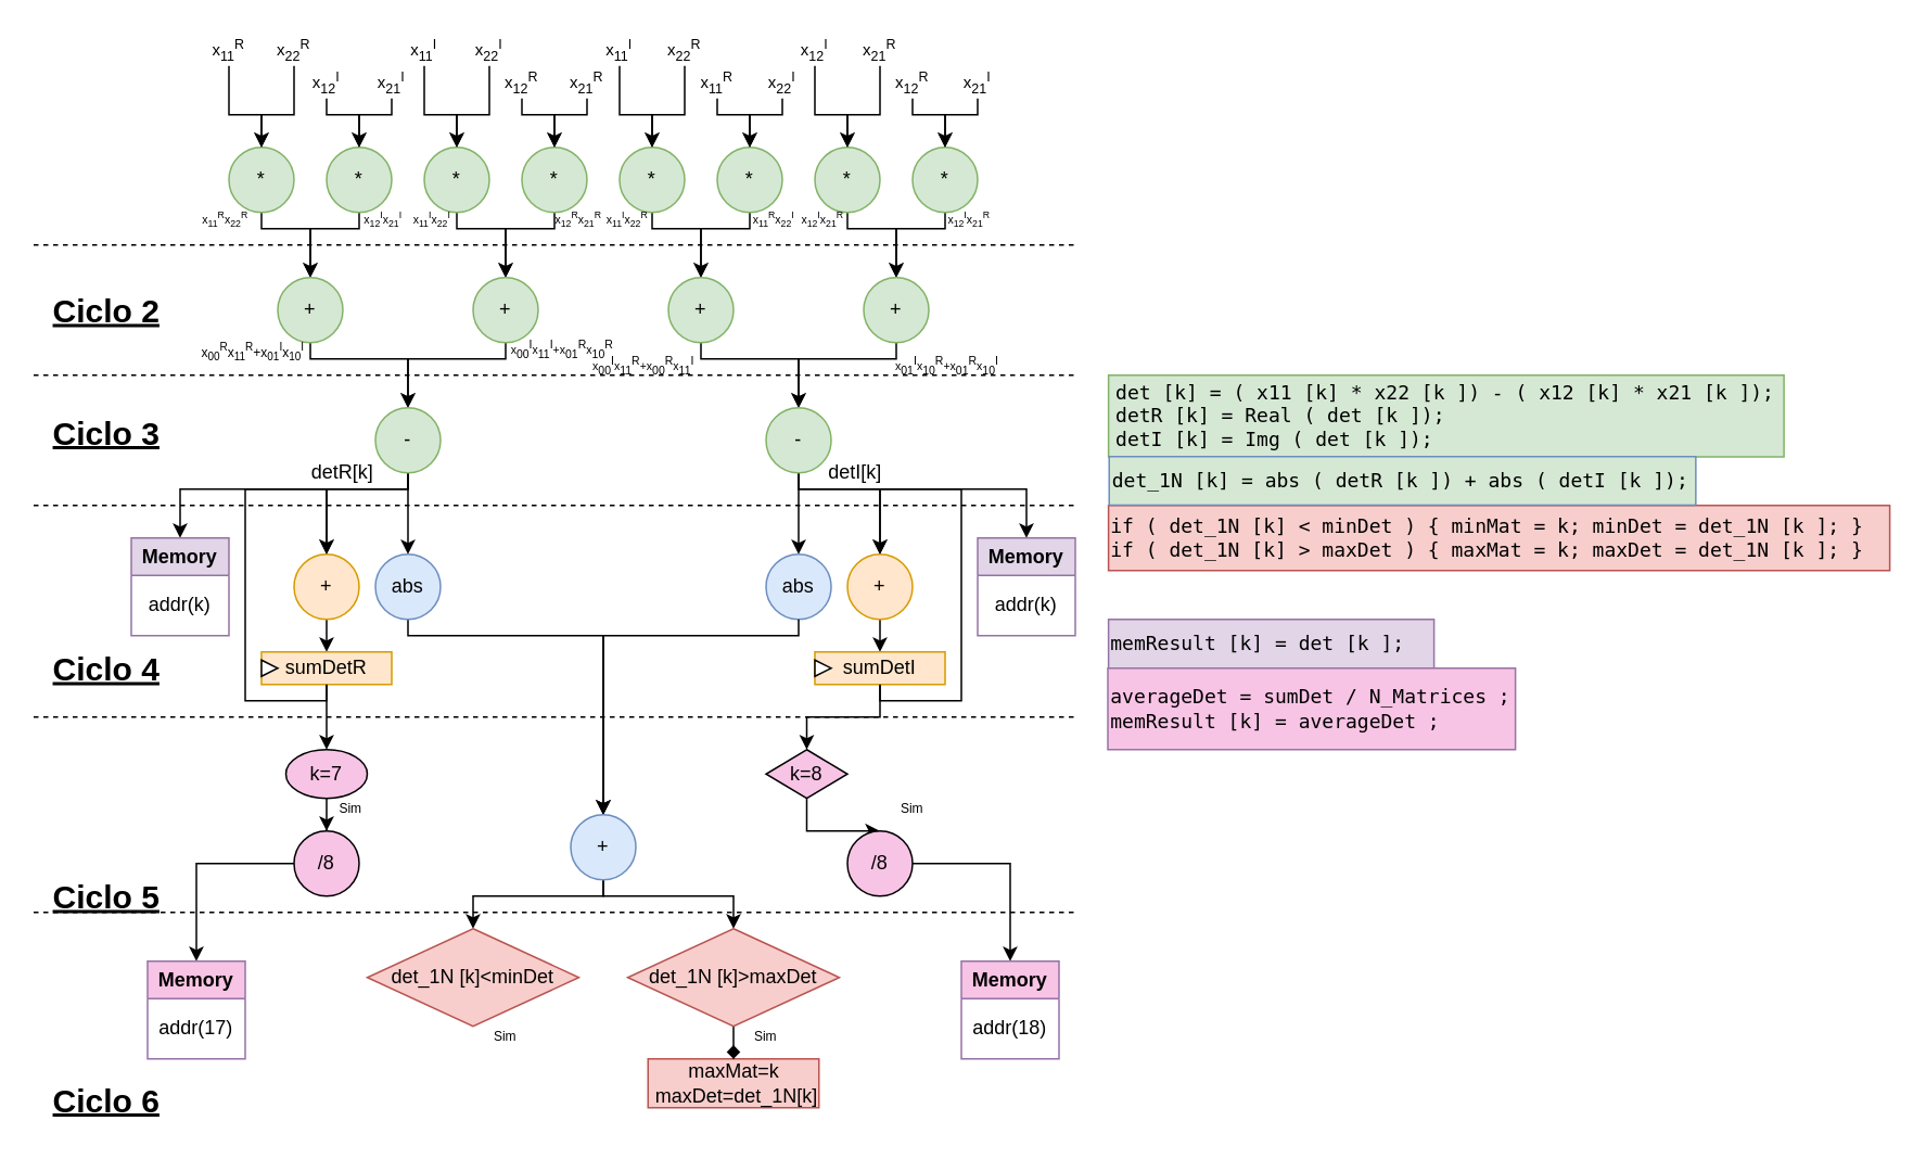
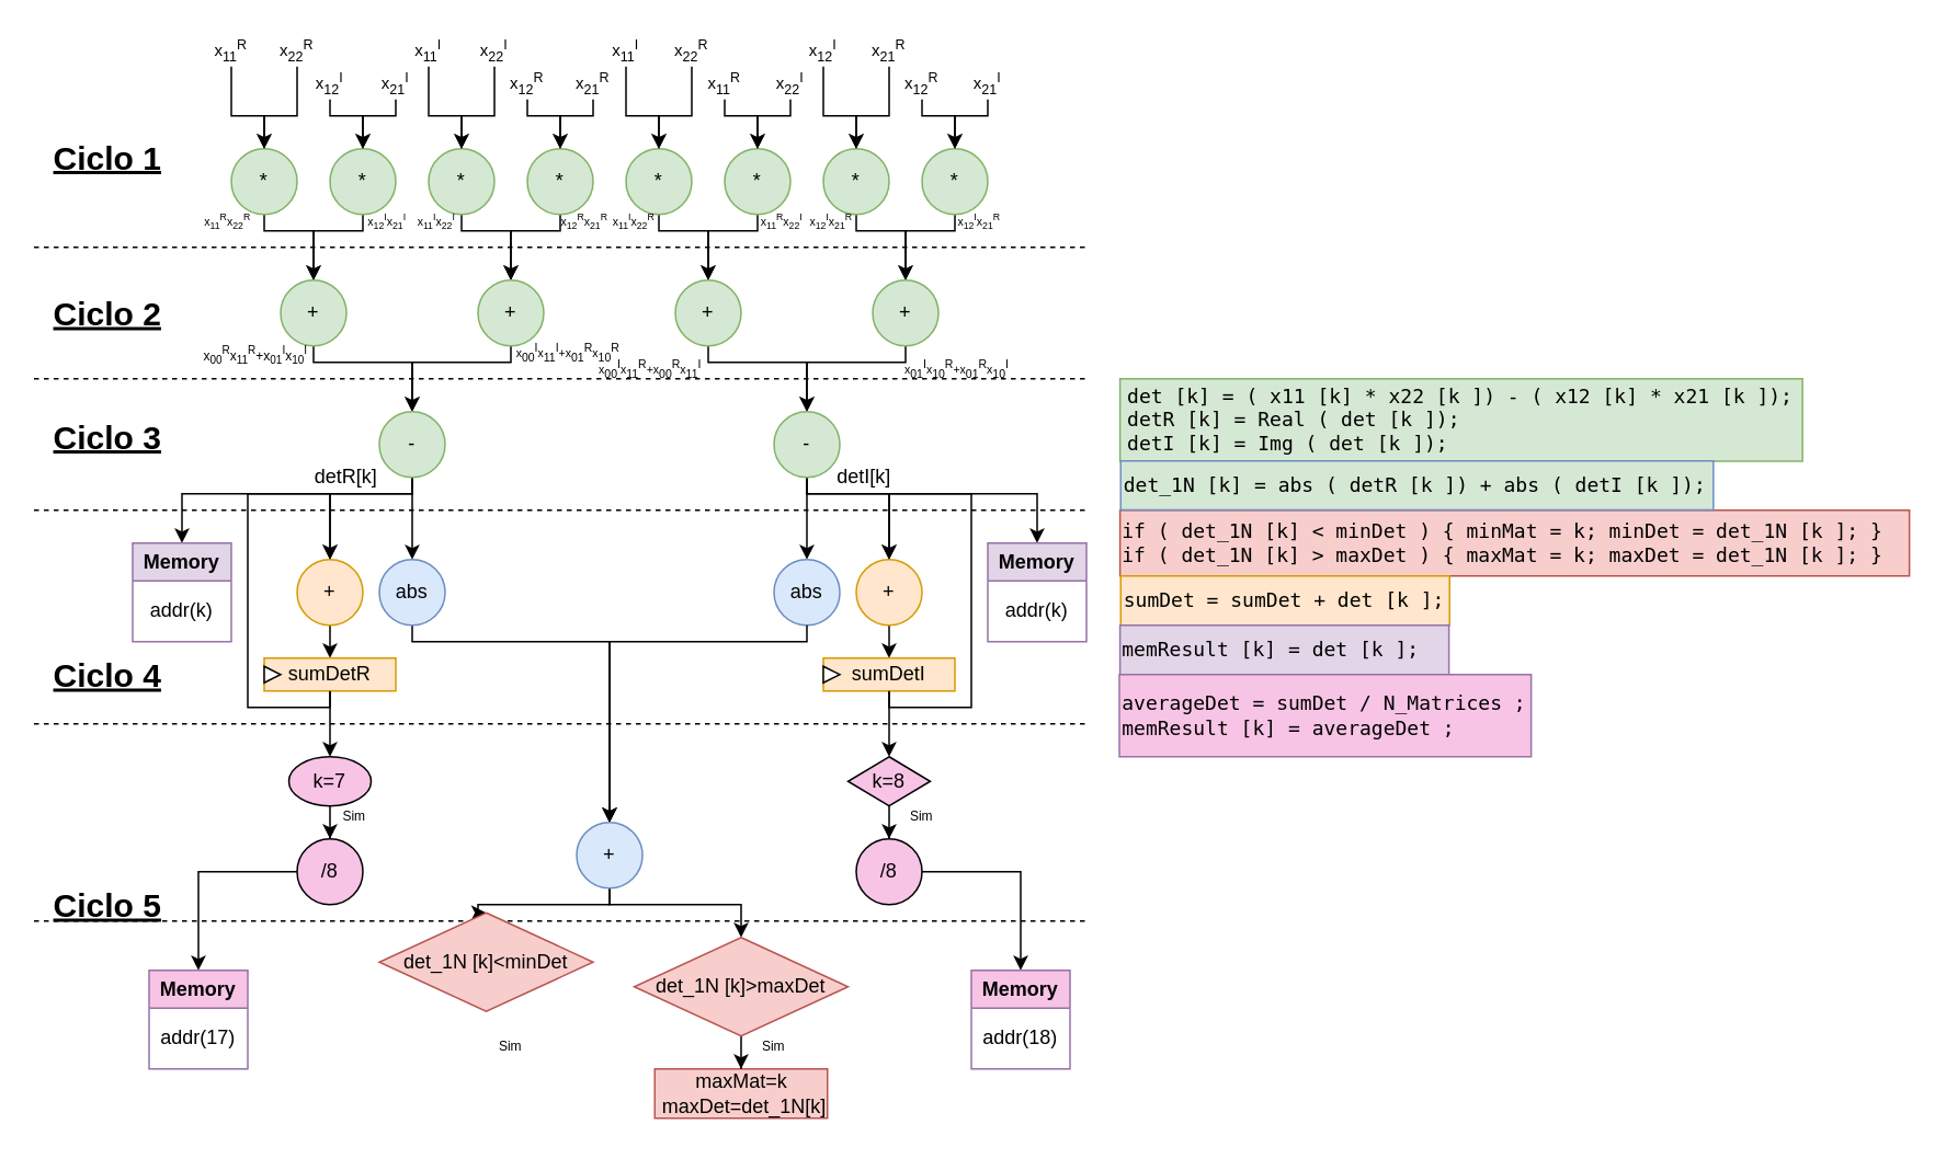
+ <mxCell id="135" value="Ciclo 1" style="text;html=1;align=center;verticalAlign=middle;whiteSpace=wrap;rounded=0;fontSize=20;fontStyle=5" vertex="1" parent="1"><mxGeometry x="20" y="80" width="90" height="30" as="geometry" /></mxCell>
+ <mxCell id="70" value="&lt;pre&gt;sumDet = sumDet + det [k ];&lt;/pre&gt;" style="whiteSpace=wrap;html=1;align=left;fillColor=#ffe6cc;strokeColor=#d79b00;" vertex="1" parent="1"><mxGeometry x="680.82" y="350" width="200" height="30" as="geometry" /></mxCell>
- <mxCell id="65" value="k=8" style="rhombus;whiteSpace=wrap;html=1;fillColor=#F8C4E5;" vertex="1" parent="1"><mxGeometry x="470" y="460" width="50" height="30" as="geometry" /></mxCell>
+ <mxCell id="65" value="k=8" style="rhombus;whiteSpace=wrap;html=1;fillColor=#F8C4E5;" vertex="1" parent="1"><mxGeometry x="515" y="460" width="50" height="30" as="geometry" /></mxCell>
- <mxCell id="41" value="det_1N [k]&amp;lt;minDet" style="rhombus;whiteSpace=wrap;html=1;fillColor=#f8cecc;strokeColor=#b85450;" vertex="1" parent="1"><mxGeometry x="225" y="570" width="130" height="60" as="geometry" /></mxCell>
+ <mxCell id="41" value="det_1N [k]&amp;lt;minDet" style="rhombus;whiteSpace=wrap;html=1;fillColor=#f8cecc;strokeColor=#b85450;" vertex="1" parent="1"><mxGeometry x="230" y="555" width="130" height="60" as="geometry" /></mxCell>
- <mxCell id="42" style="edgeStyle=orthogonalEdgeStyle;rounded=0;orthogonalLoop=1;jettySize=auto;html=1;endArrow=diamond;" edge="1" parent="1" source="43" target="40"><mxGeometry relative="1" as="geometry" /></mxCell>
+ <mxCell id="42" style="edgeStyle=orthogonalEdgeStyle;rounded=0;orthogonalLoop=1;jettySize=auto;html=1;" edge="1" parent="1" source="43" target="40"><mxGeometry relative="1" as="geometry" /></mxCell>
- <mxCell id="140" value="Ciclo 6" style="text;html=1;align=center;verticalAlign=middle;whiteSpace=wrap;rounded=0;fontSize=20;fontStyle=5" vertex="1" parent="1"><mxGeometry x="20" y="660" width="90" height="30" as="geometry" /></mxCell>
